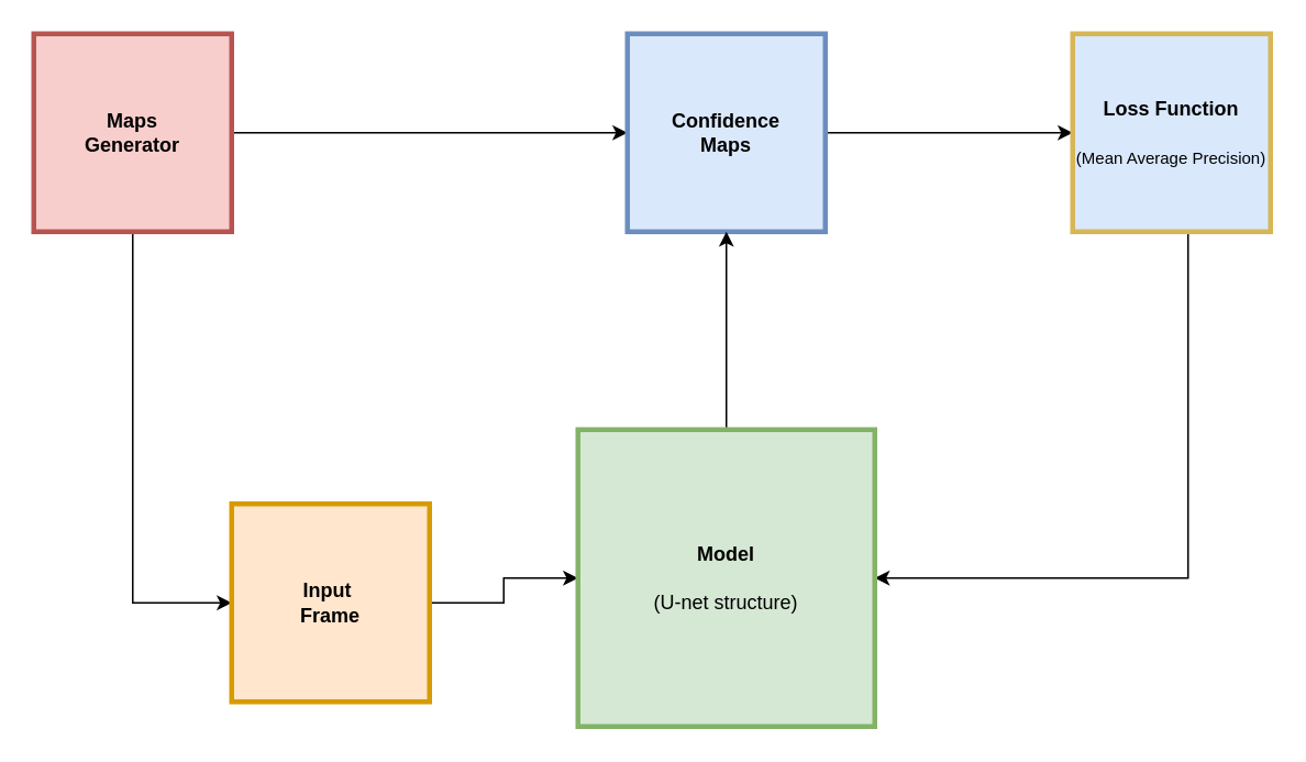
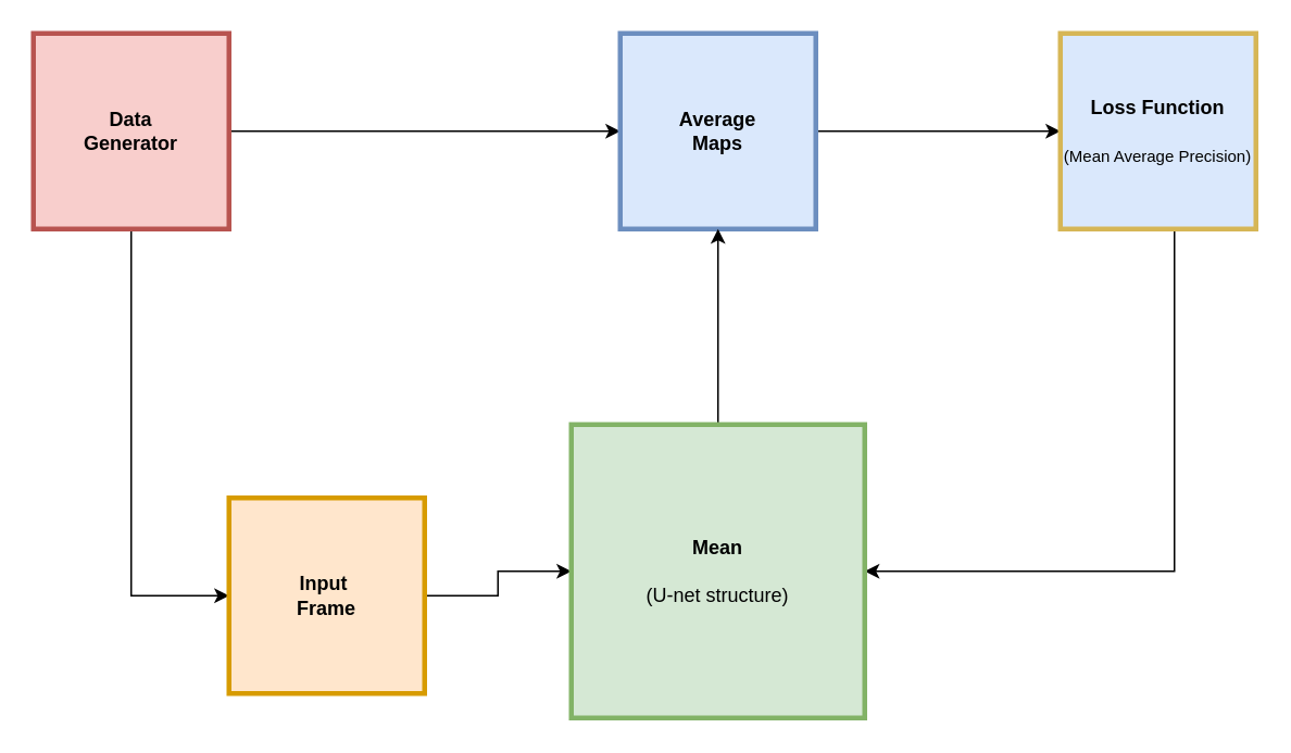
- <mxCell id="4" value="&lt;b&gt;Maps &lt;br&gt;Generator&lt;/b&gt;" style="whiteSpace=wrap;html=1;aspect=fixed;fillColor=#f8cecc;strokeColor=#b85450;strokeWidth=3;" vertex="1" parent="1"><mxGeometry x="20" y="20" width="120" height="120" as="geometry" /></mxCell>
+ <mxCell id="4" value="&lt;b&gt;Data &lt;br&gt;Generator&lt;/b&gt;" style="whiteSpace=wrap;html=1;aspect=fixed;fillColor=#f8cecc;strokeColor=#b85450;strokeWidth=3;" vertex="1" parent="1"><mxGeometry x="20" y="20" width="120" height="120" as="geometry" /></mxCell>
- <mxCell id="6" value="&lt;b&gt;Confidence&lt;br&gt;Maps&lt;br&gt;&lt;/b&gt;" style="whiteSpace=wrap;html=1;aspect=fixed;fillColor=#dae8fc;strokeColor=#6c8ebf;strokeWidth=3;" vertex="1" parent="1"><mxGeometry x="380" y="20" width="120" height="120" as="geometry" /></mxCell>
+ <mxCell id="6" value="&lt;b&gt;Average&lt;br&gt;Maps&lt;br&gt;&lt;/b&gt;" style="whiteSpace=wrap;html=1;aspect=fixed;fillColor=#dae8fc;strokeColor=#6c8ebf;strokeWidth=3;" vertex="1" parent="1"><mxGeometry x="380" y="20" width="120" height="120" as="geometry" /></mxCell>
- <mxCell id="12" value="&lt;b&gt;Model&lt;/b&gt;&lt;br&gt;&lt;br&gt;(U-net structure)" style="whiteSpace=wrap;html=1;aspect=fixed;fillColor=#d5e8d4;strokeColor=#82b366;strokeWidth=3;" vertex="1" parent="1"><mxGeometry x="350" y="260" width="180" height="180" as="geometry" /></mxCell>
+ <mxCell id="12" value="&lt;b&gt;Mean&lt;/b&gt;&lt;br&gt;&lt;br&gt;(U-net structure)" style="whiteSpace=wrap;html=1;aspect=fixed;fillColor=#d5e8d4;strokeColor=#82b366;strokeWidth=3;" vertex="1" parent="1"><mxGeometry x="350" y="260" width="180" height="180" as="geometry" /></mxCell>
